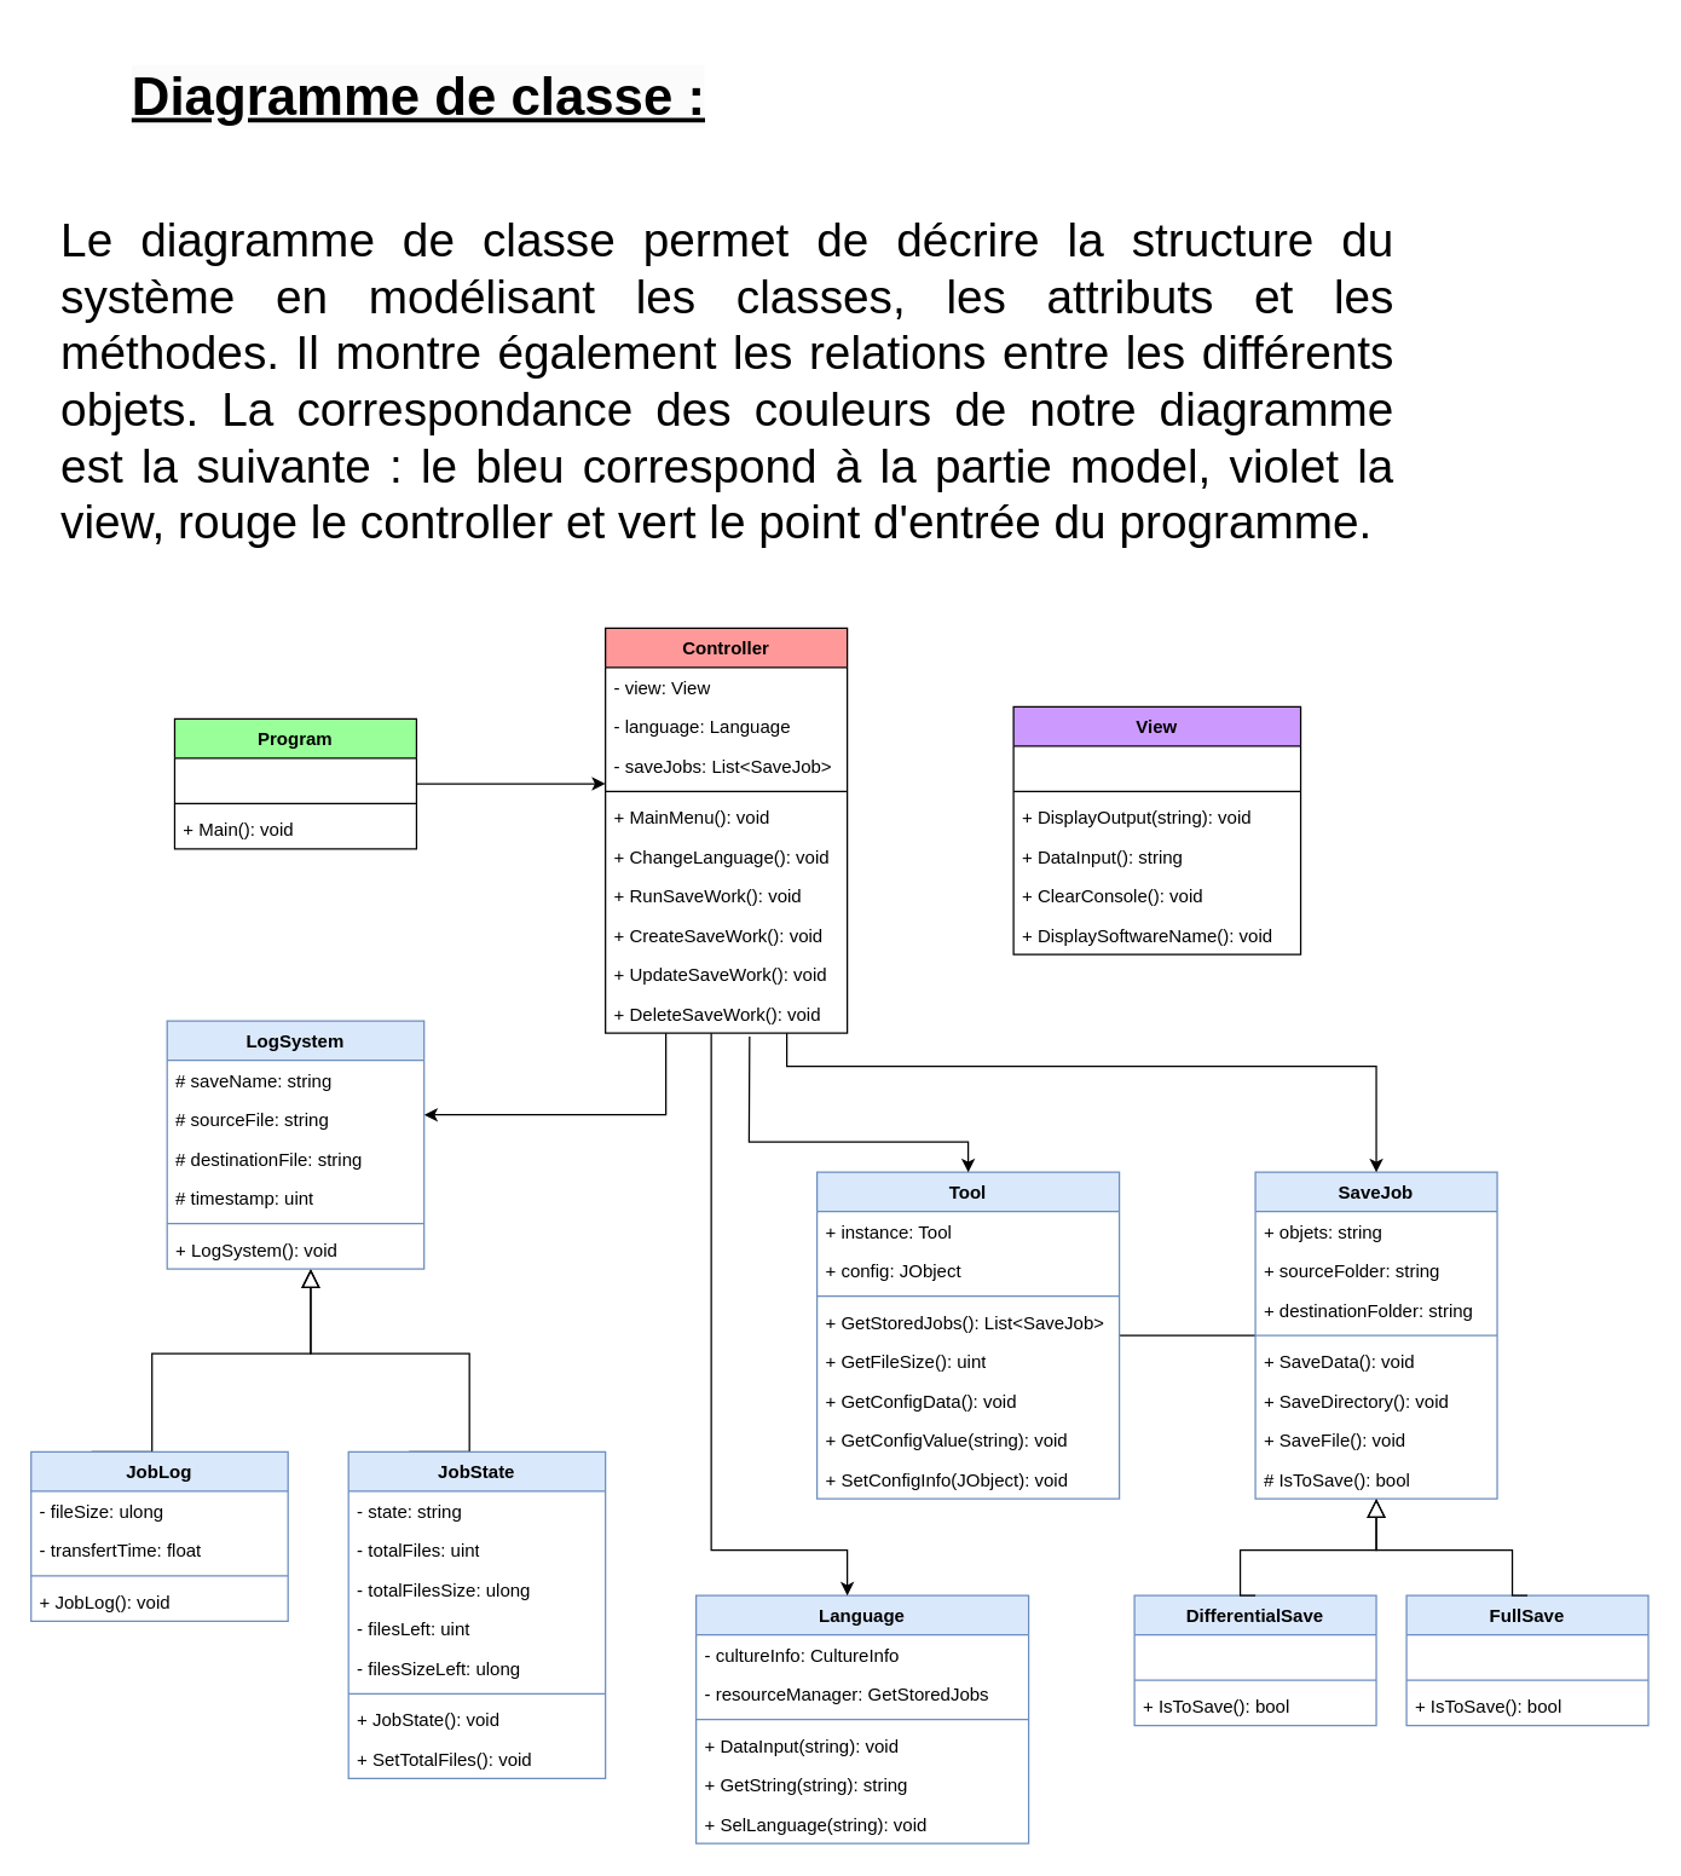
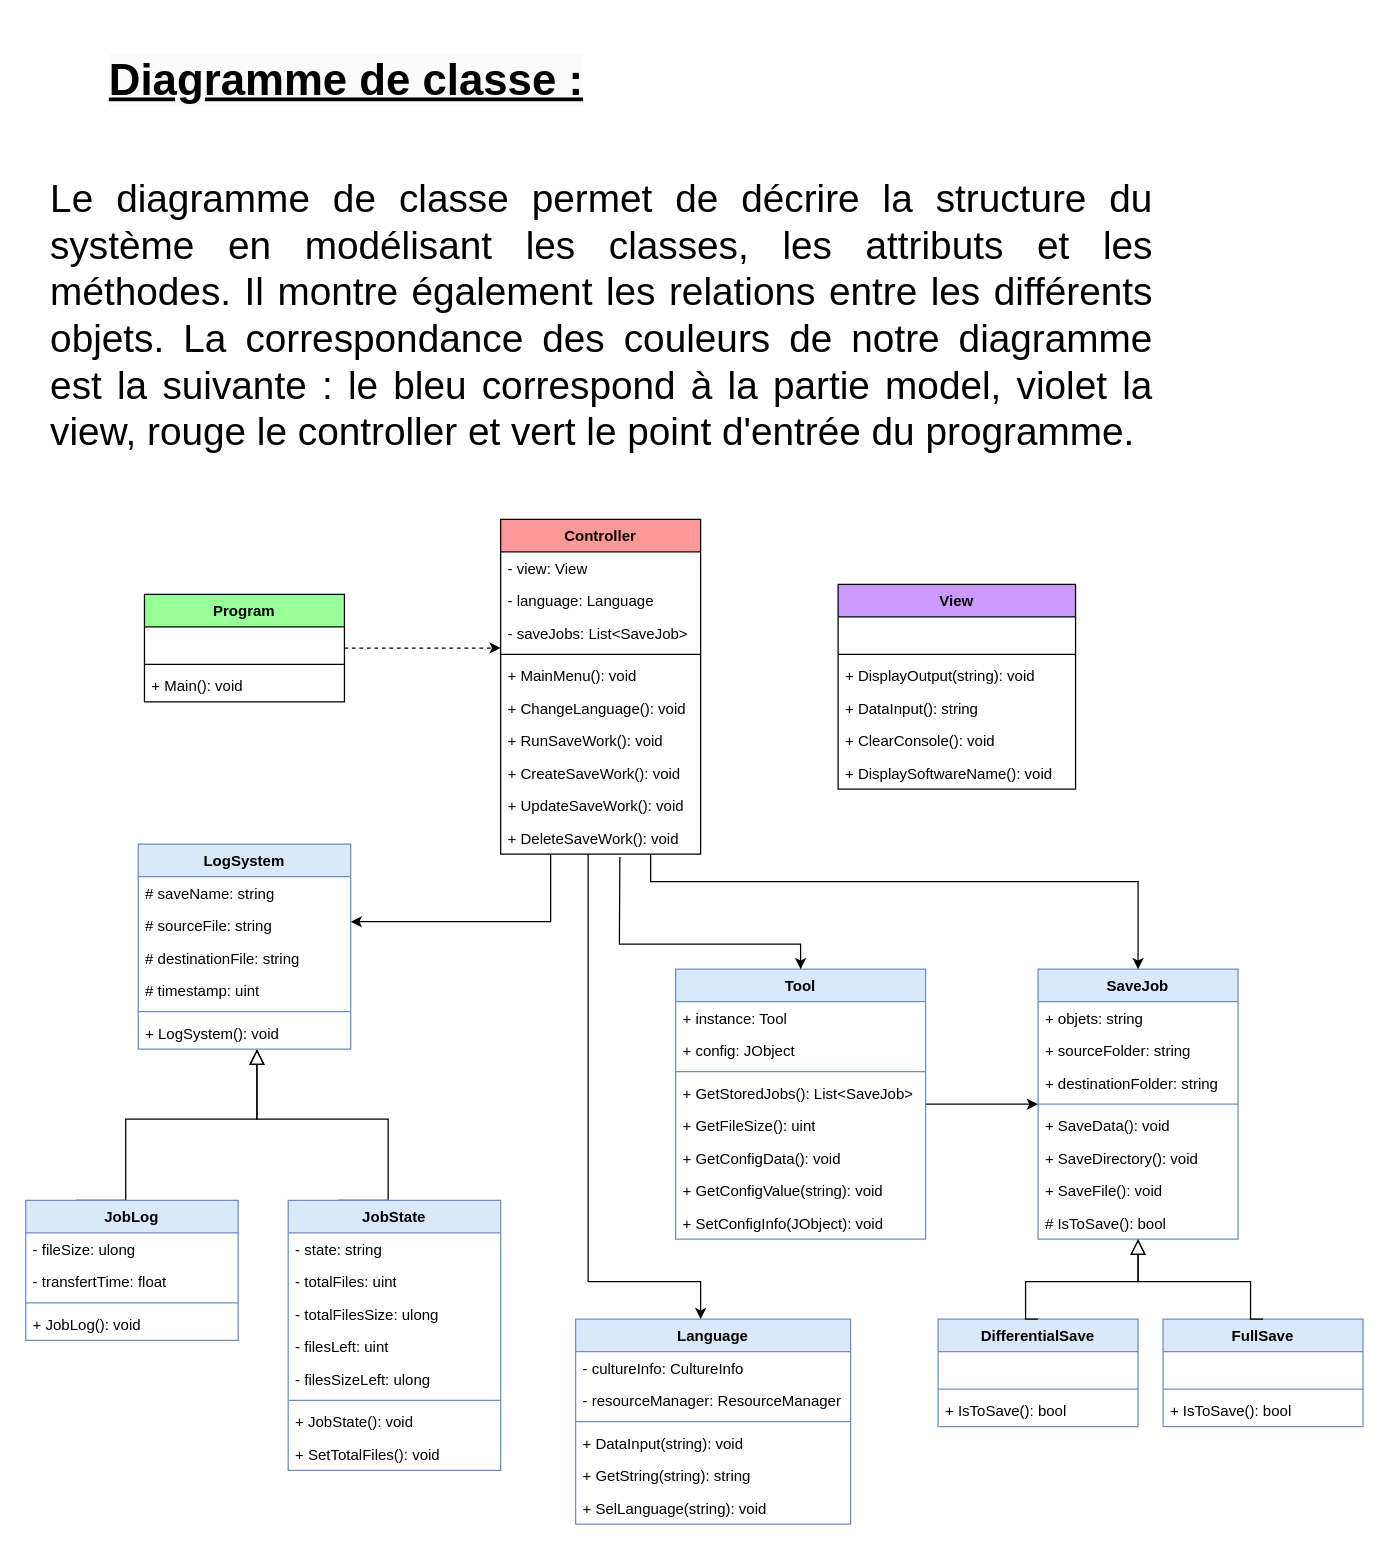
- <mxCell id="81" value="" style="edgeStyle=orthogonalEdgeStyle;rounded=0;orthogonalLoop=1;jettySize=auto;html=1;" parent="1" source="82" target="40" edge="1"><mxGeometry relative="1" as="geometry"><Array as="points"><mxPoint x="550" y="521" /><mxPoint x="550" y="521" /></Array></mxGeometry></mxCell>
+ <mxCell id="81" value="" style="edgeStyle=orthogonalEdgeStyle;rounded=0;orthogonalLoop=1;jettySize=auto;html=1;dashed=1;" parent="1" source="82" target="40" edge="1"><mxGeometry relative="1" as="geometry"><Array as="points"><mxPoint x="550" y="521" /><mxPoint x="550" y="521" /></Array></mxGeometry></mxCell>
- <mxCell id="2" style="edgeStyle=orthogonalEdgeStyle;rounded=0;orthogonalLoop=1;jettySize=auto;html=1;endArrow=none;" parent="1" source="3" target="19" edge="1"><mxGeometry relative="1" as="geometry" /></mxCell>
+ <mxCell id="2" style="edgeStyle=orthogonalEdgeStyle;rounded=0;orthogonalLoop=1;jettySize=auto;html=1;" parent="1" source="3" target="19" edge="1"><mxGeometry relative="1" as="geometry" /></mxCell>
- <mxCell id="14" value="- resourceManager: GetStoredJobs" style="text;strokeColor=none;fillColor=none;align=left;verticalAlign=top;spacingLeft=4;spacingRight=4;overflow=hidden;rotatable=0;points=[[0,0.5],[1,0.5]];portConstraint=eastwest;whiteSpace=wrap;html=1;" parent="12" vertex="1"><mxGeometry y="52" width="220" height="26" as="geometry" /></mxCell>
+ <mxCell id="14" value="- resourceManager: ResourceManager" style="text;strokeColor=none;fillColor=none;align=left;verticalAlign=top;spacingLeft=4;spacingRight=4;overflow=hidden;rotatable=0;points=[[0,0.5],[1,0.5]];portConstraint=eastwest;whiteSpace=wrap;html=1;" parent="12" vertex="1"><mxGeometry y="52" width="220" height="26" as="geometry" /></mxCell>
